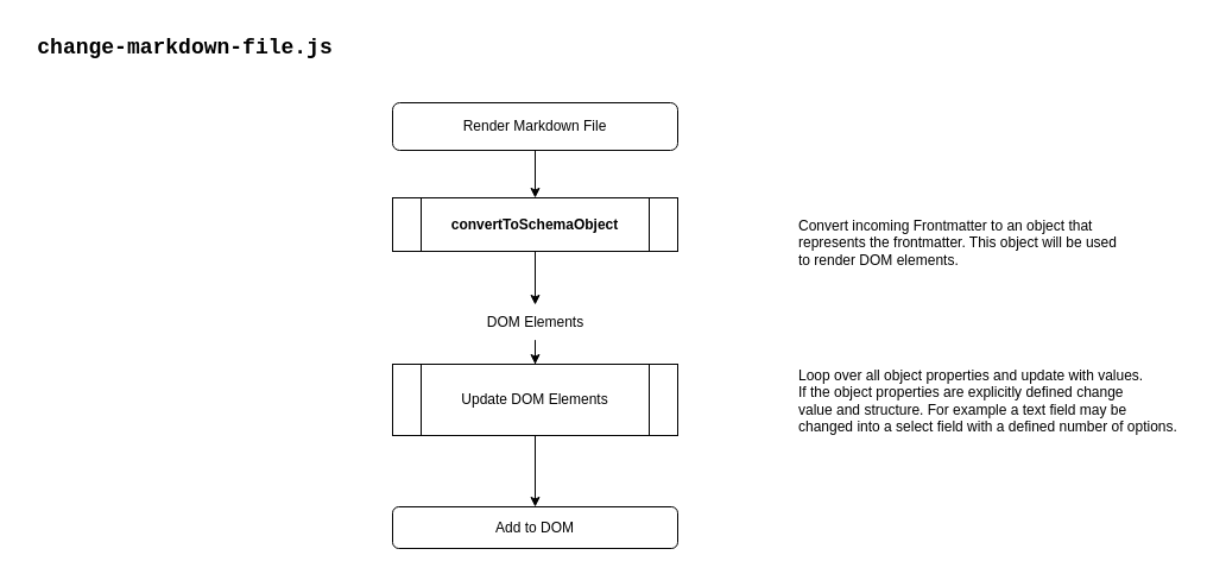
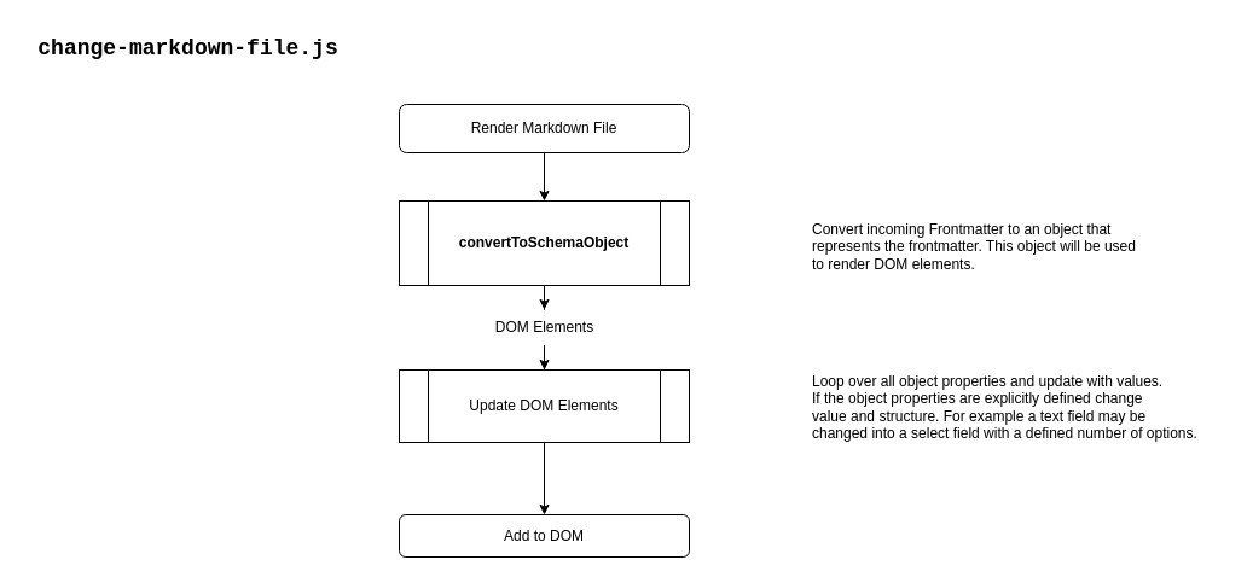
- <mxCell id="6" value="&lt;b&gt;convertToSchemaObject&lt;/b&gt;" style="shape=process;whiteSpace=wrap;html=1;backgroundOutline=1;" vertex="1" parent="1"><mxGeometry x="330" y="166" width="240" height="45" as="geometry" /></mxCell>
+ <mxCell id="6" value="&lt;b&gt;convertToSchemaObject&lt;/b&gt;" style="shape=process;whiteSpace=wrap;html=1;backgroundOutline=1;" vertex="1" parent="1"><mxGeometry x="330" y="166" width="240" height="70" as="geometry" /></mxCell>
